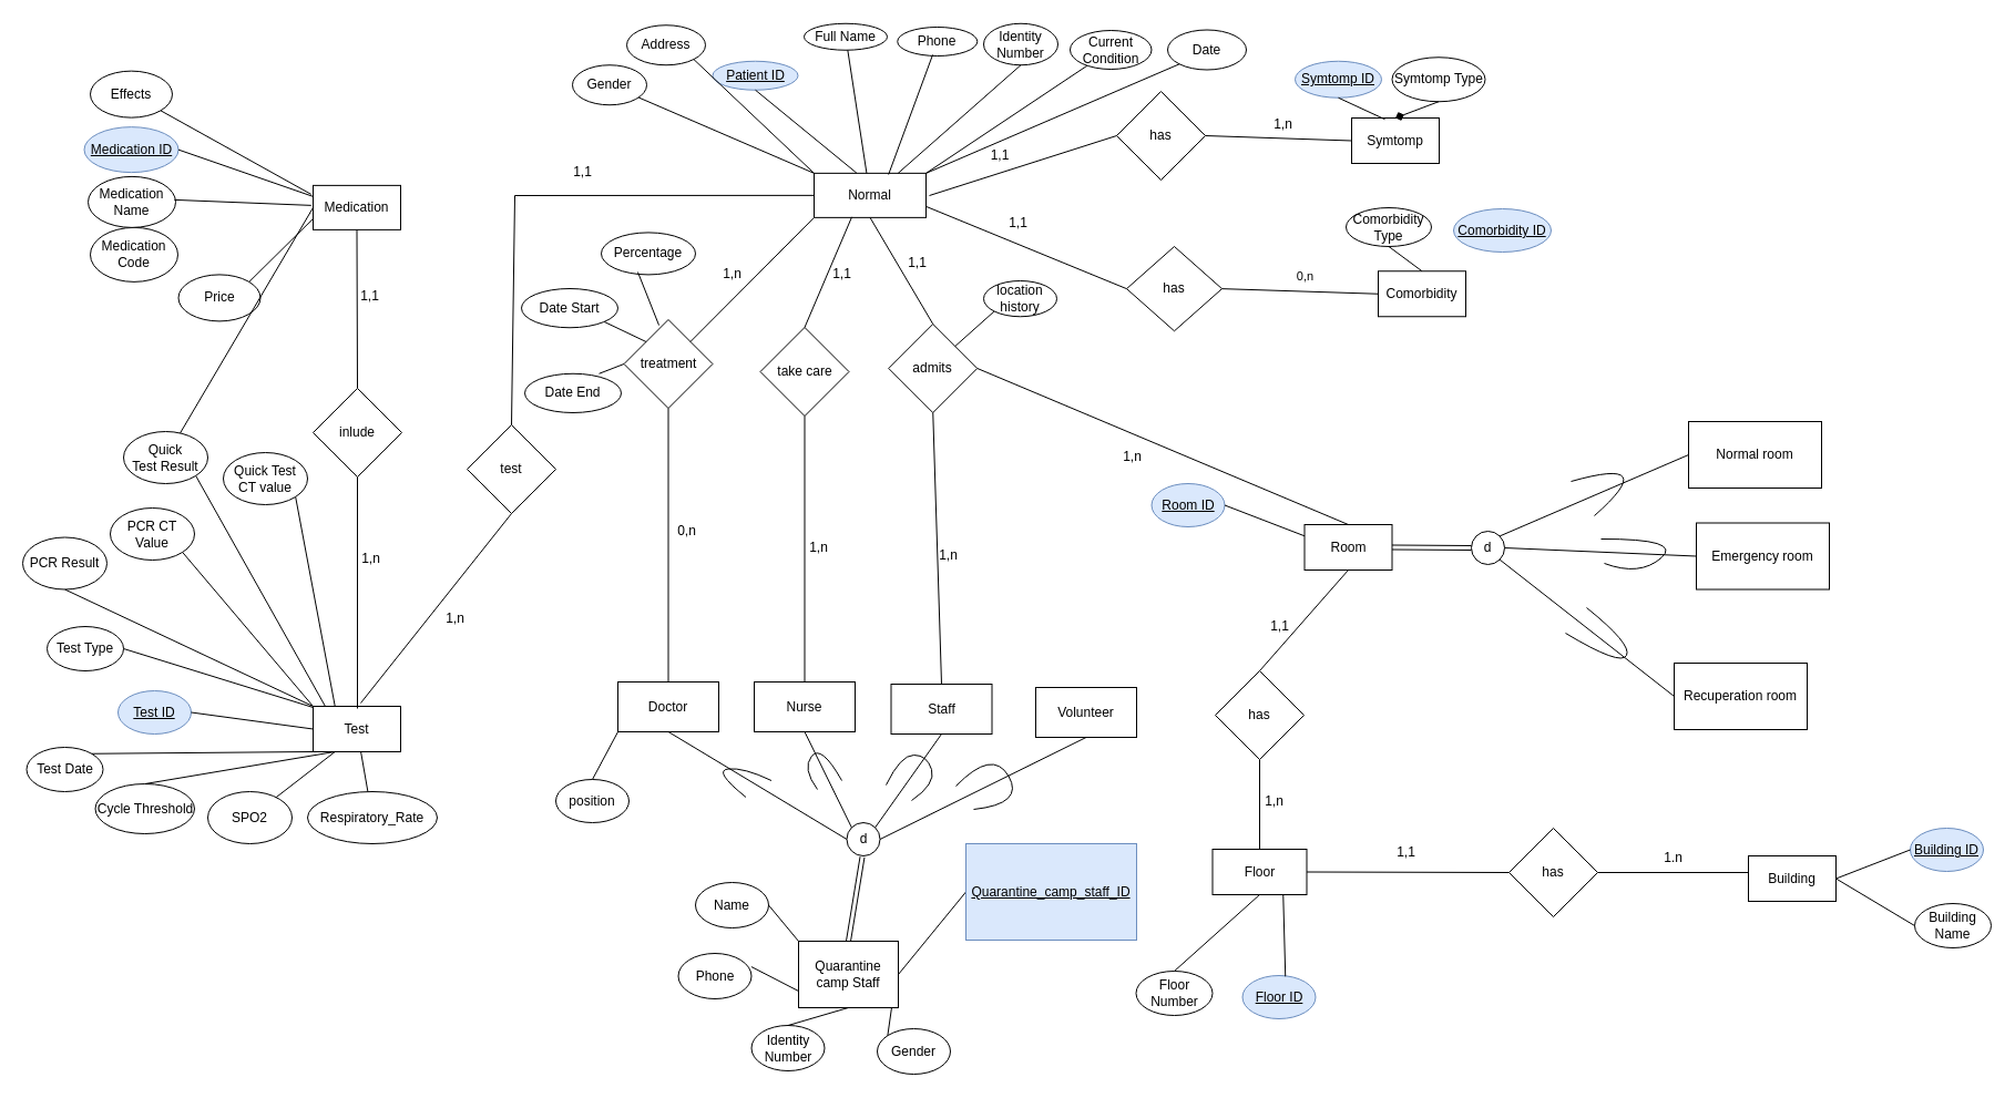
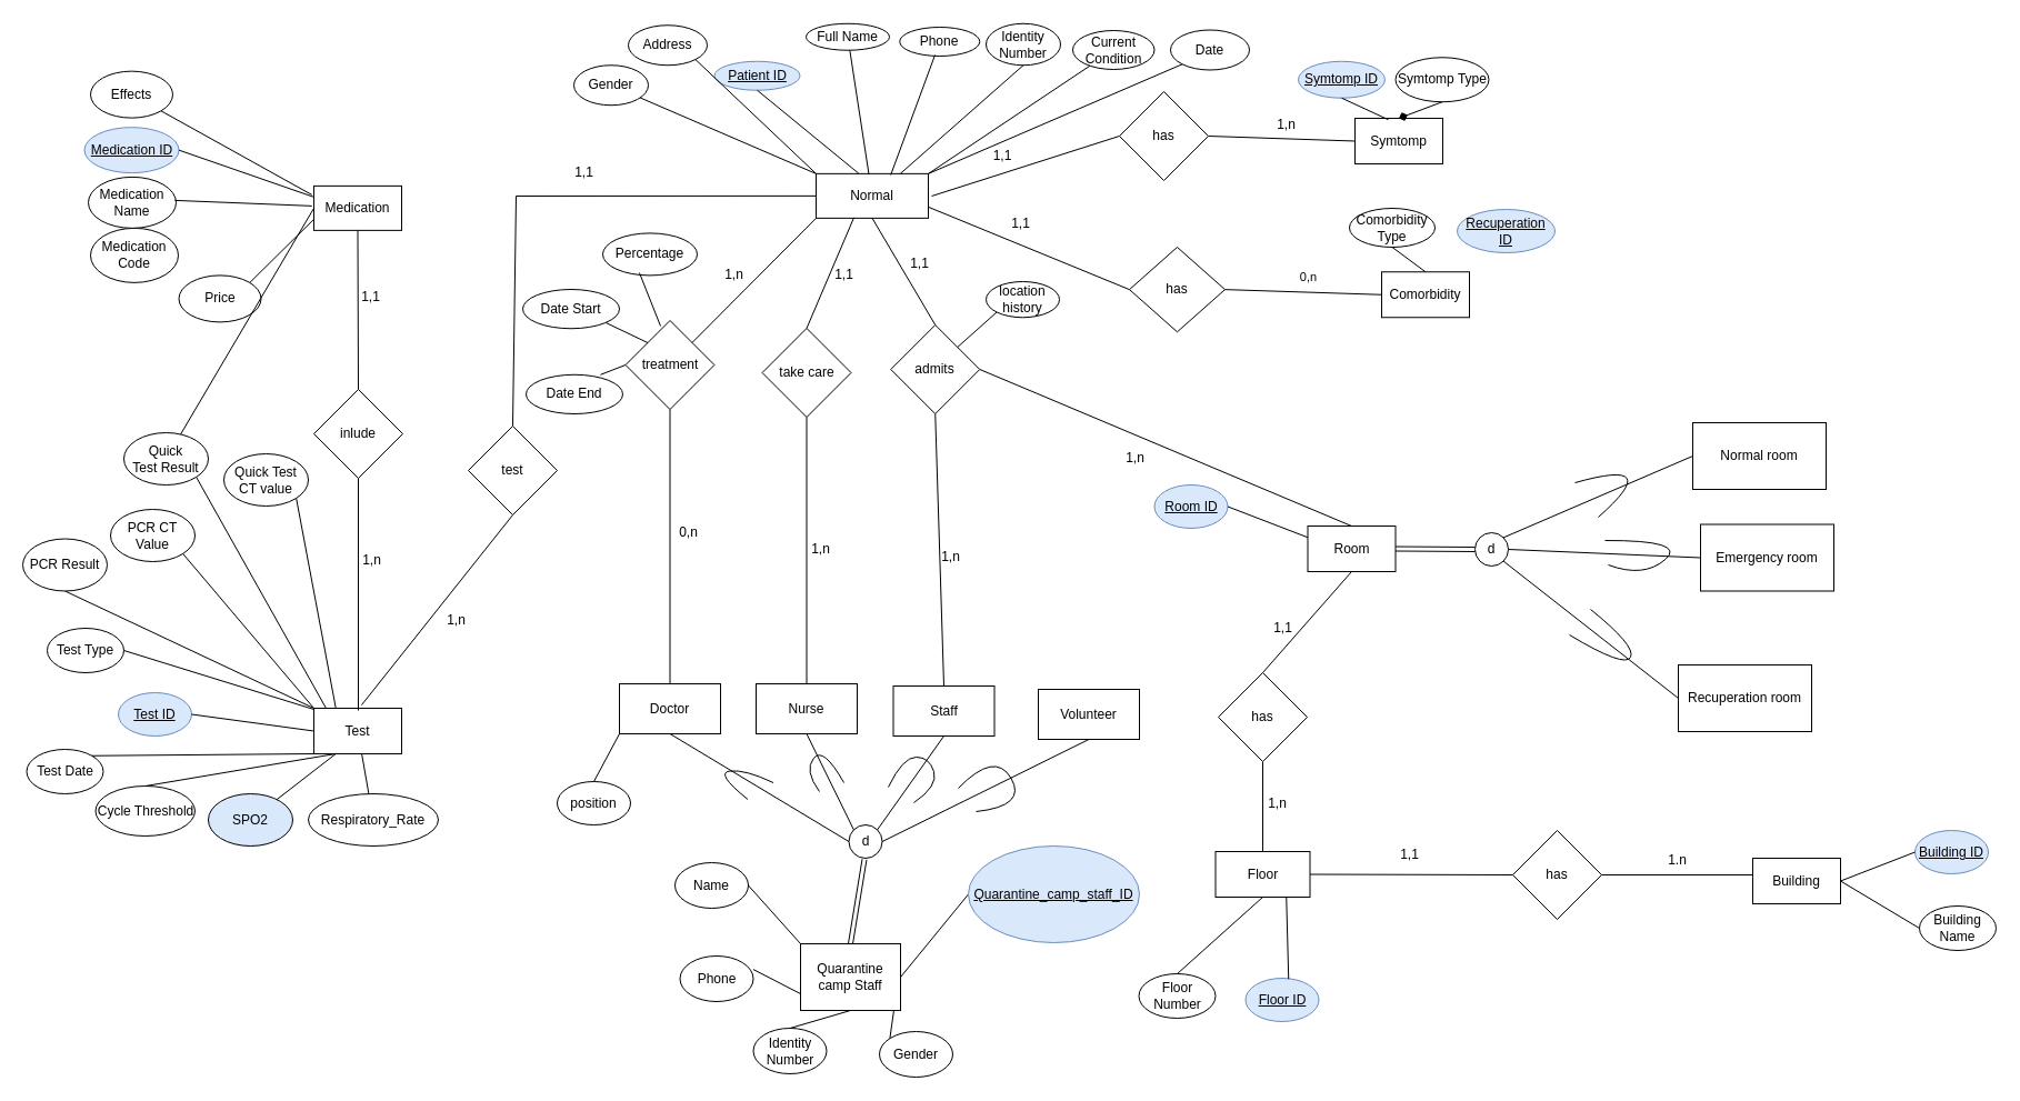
- <mxCell id="9" value="&lt;u&gt;Comorbidity ID&lt;/u&gt;" style="ellipse;whiteSpace=wrap;html=1;rounded=0;fillColor=#dae8fc;strokeColor=#6c8ebf;" parent="1" vertex="1"><mxGeometry x="1311" y="188" width="88" height="39" as="geometry" /></mxCell>
+ <mxCell id="9" value="&lt;u&gt;Recuperation ID&lt;/u&gt;" style="ellipse;whiteSpace=wrap;html=1;rounded=0;fillColor=#dae8fc;strokeColor=#6c8ebf;" parent="1" vertex="1"><mxGeometry x="1311" y="188" width="88" height="39" as="geometry" /></mxCell>
- <mxCell id="144" value="SPO2" style="ellipse;whiteSpace=wrap;html=1;" parent="1" vertex="1"><mxGeometry x="187" y="714" width="76" height="47" as="geometry" /></mxCell>
+ <mxCell id="144" value="SPO2" style="ellipse;whiteSpace=wrap;html=1;fillColor=#dae8fc;" parent="1" vertex="1"><mxGeometry x="187" y="714" width="76" height="47" as="geometry" /></mxCell>
- <mxCell id="155" value="&lt;u&gt;Quarantine_camp_staff_ID&lt;/u&gt;" style="whiteSpace=wrap;html=1;labelBackgroundColor=none;fillColor=#dae8fc;strokeColor=#6c8ebf;rounded=0;" parent="1" vertex="1"><mxGeometry x="871" y="761" width="154" height="87" as="geometry" /></mxCell>
+ <mxCell id="155" value="&lt;u&gt;Quarantine_camp_staff_ID&lt;/u&gt;" style="ellipse;whiteSpace=wrap;html=1;labelBackgroundColor=none;fillColor=#dae8fc;strokeColor=#6c8ebf;" parent="1" vertex="1"><mxGeometry x="871" y="761" width="154" height="87" as="geometry" /></mxCell>
- <mxCell id="153" value="Name" style="ellipse;whiteSpace=wrap;html=1;labelBackgroundColor=none;" parent="1" vertex="1"><mxGeometry x="627" y="796" width="66" height="41" as="geometry" /></mxCell>
+ <mxCell id="153" value="Name" style="ellipse;whiteSpace=wrap;html=1;labelBackgroundColor=none;" parent="1" vertex="1"><mxGeometry x="607" y="776" width="66" height="41" as="geometry" /></mxCell>
